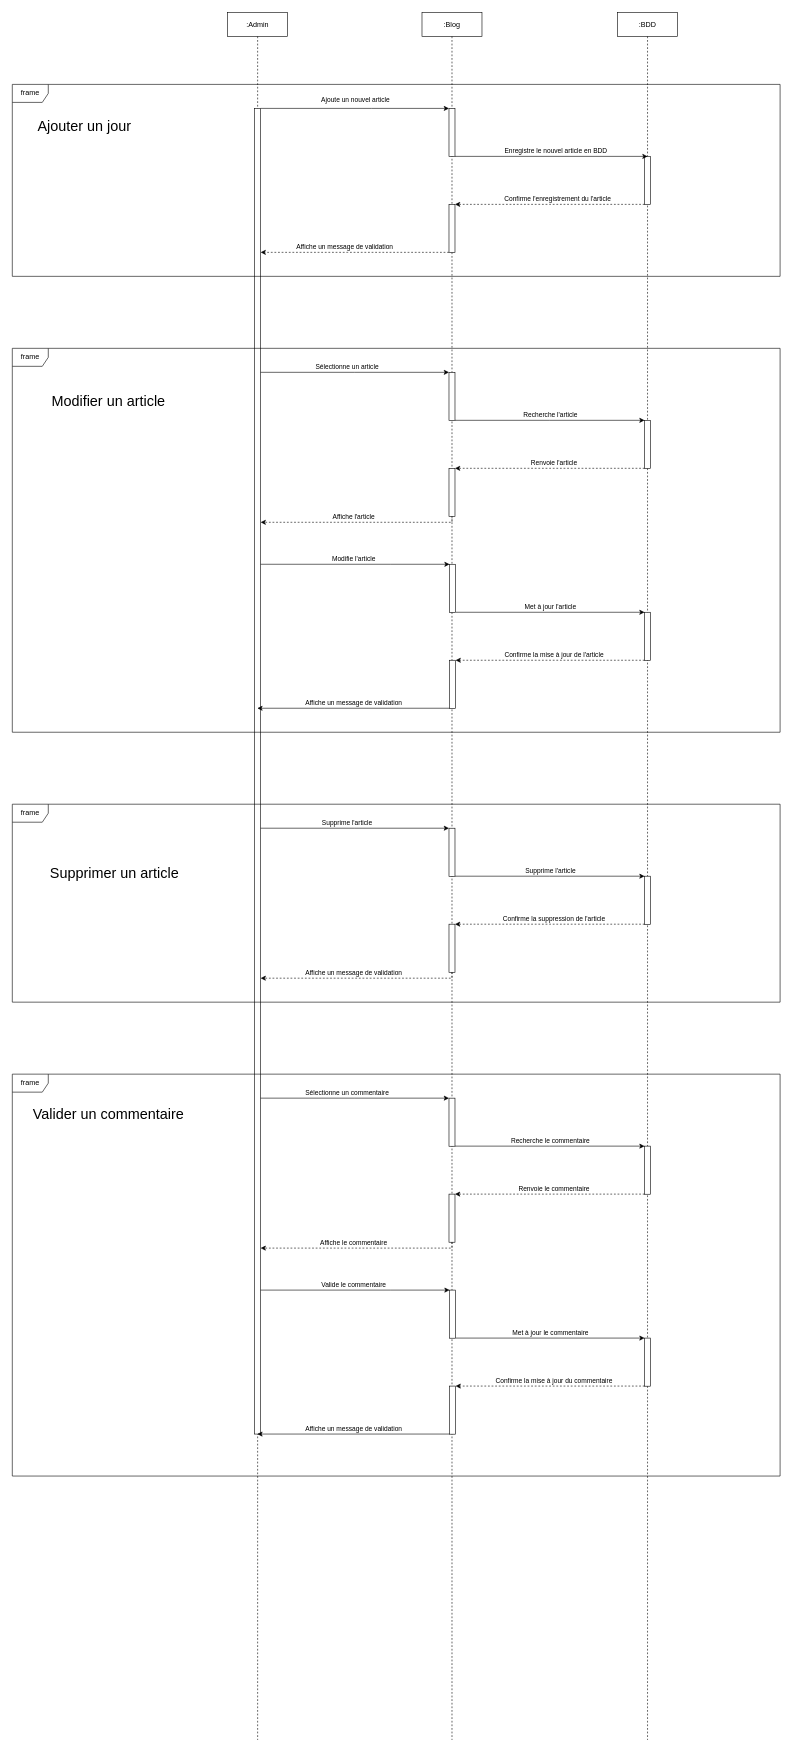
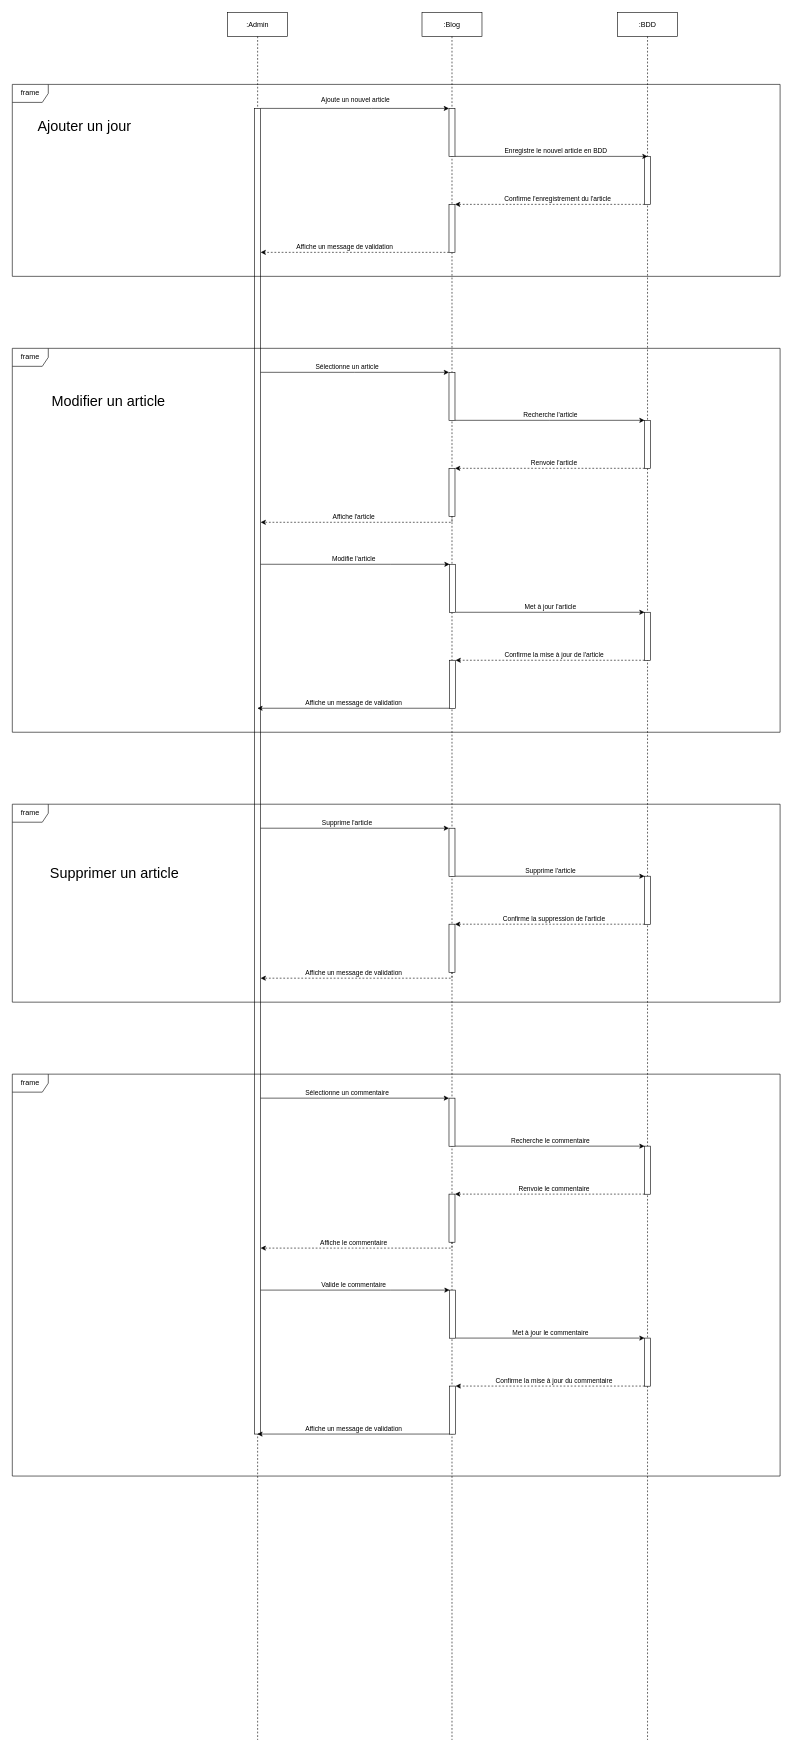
- <mxCell id="79" value="Valider un commentaire" style="text;html=1;align=center;verticalAlign=middle;resizable=0;points=[];autosize=1;strokeColor=none;fillColor=none;fontSize=24;" parent="1" vertex="1"><mxGeometry x="40" y="1838" width="280" height="40" as="geometry" /></mxCell>
